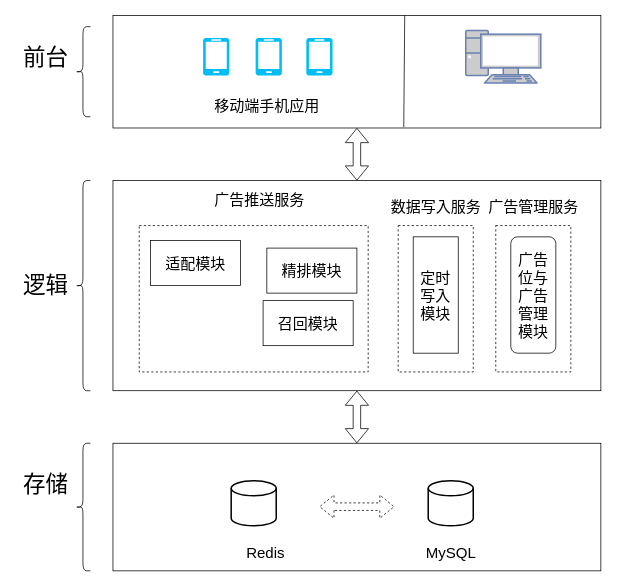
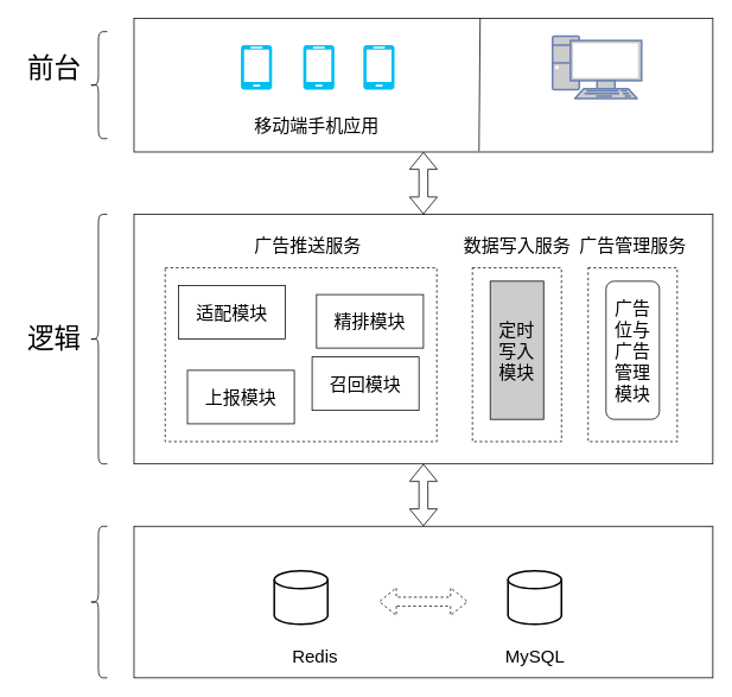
- <mxCell id="26" value="广告推送服务" style="text;html=1;align=center;verticalAlign=middle;resizable=0;points=[];autosize=1;strokeColor=none;fillColor=none;fontSize=20;" vertex="1" parent="1"><mxGeometry x="275" y="250" width="140" height="30" as="geometry" /></mxCell>
+ <mxCell id="26" value="广告推送服务" style="text;html=1;align=center;verticalAlign=middle;resizable=0;points=[];autosize=1;strokeColor=none;fillColor=none;fontSize=20;" vertex="1" parent="1"><mxGeometry x="275" y="260" width="140" height="30" as="geometry" /></mxCell>
- <mxCell id="28" value="定时写入模块" style="rounded=0;whiteSpace=wrap;html=1;fontSize=20;" vertex="1" parent="1"><mxGeometry x="550" y="315" width="60" height="155" as="geometry" /></mxCell>
+ <mxCell id="28" value="定时写入模块" style="rounded=0;whiteSpace=wrap;html=1;fontSize=20;fillColor=#cccccc;" vertex="1" parent="1"><mxGeometry x="550" y="315" width="60" height="155" as="geometry" /></mxCell>
+ <mxCell id="25" value="上报模块" style="rounded=0;whiteSpace=wrap;html=1;fontSize=20;" vertex="1" parent="1"><mxGeometry x="210" y="415" width="120" height="60" as="geometry" /></mxCell>
- <mxCell id="14" value="存储" style="text;html=1;align=center;verticalAlign=middle;resizable=0;points=[];autosize=1;strokeColor=none;fillColor=none;fontSize=30;" vertex="1" parent="1"><mxGeometry x="20" y="625" width="80" height="40" as="geometry" /></mxCell>
